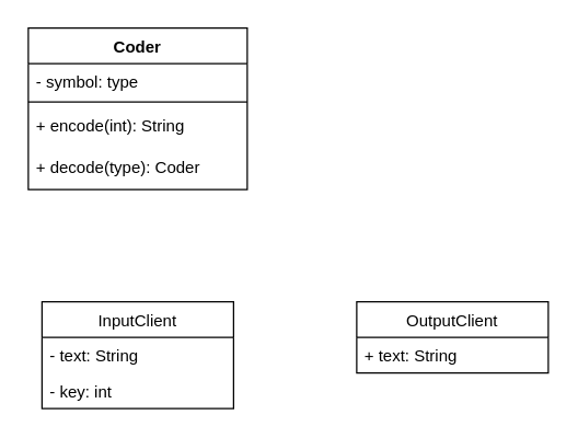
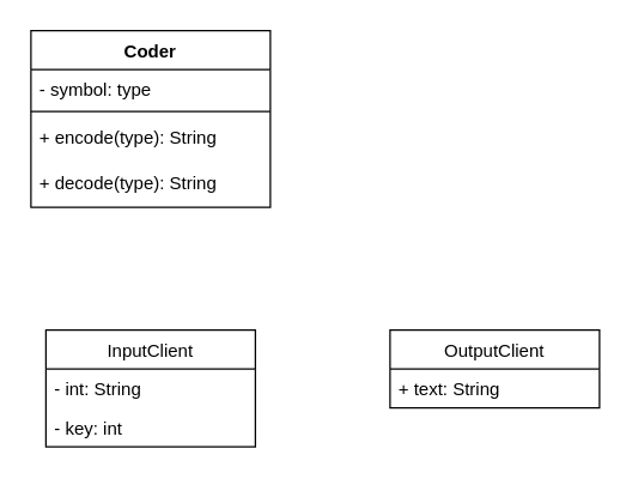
- <mxCell id="8" value="+ encode(int): String" style="text;strokeColor=none;fillColor=none;align=left;verticalAlign=top;spacingLeft=4;spacingRight=4;overflow=hidden;rotatable=0;points=[[0,0.5],[1,0.5]];portConstraint=eastwest;" vertex="1" parent="5"><mxGeometry y="58" width="160" height="30" as="geometry" /></mxCell>
+ <mxCell id="8" value="+ encode(type): String" style="text;strokeColor=none;fillColor=none;align=left;verticalAlign=top;spacingLeft=4;spacingRight=4;overflow=hidden;rotatable=0;points=[[0,0.5],[1,0.5]];portConstraint=eastwest;" vertex="1" parent="5"><mxGeometry y="58" width="160" height="30" as="geometry" /></mxCell>
- <mxCell id="9" value="+ decode(type): Coder" style="text;strokeColor=none;fillColor=none;align=left;verticalAlign=top;spacingLeft=4;spacingRight=4;overflow=hidden;rotatable=0;points=[[0,0.5],[1,0.5]];portConstraint=eastwest;" vertex="1" parent="5"><mxGeometry y="88" width="160" height="30" as="geometry" /></mxCell>
+ <mxCell id="9" value="+ decode(type): String" style="text;strokeColor=none;fillColor=none;align=left;verticalAlign=top;spacingLeft=4;spacingRight=4;overflow=hidden;rotatable=0;points=[[0,0.5],[1,0.5]];portConstraint=eastwest;" vertex="1" parent="5"><mxGeometry y="88" width="160" height="30" as="geometry" /></mxCell>
- <mxCell id="3" value="- text: String" style="text;strokeColor=none;fillColor=none;align=left;verticalAlign=top;spacingLeft=4;spacingRight=4;overflow=hidden;rotatable=0;points=[[0,0.5],[1,0.5]];portConstraint=eastwest;" vertex="1" parent="2"><mxGeometry y="26" width="140" height="26" as="geometry" /></mxCell>
+ <mxCell id="3" value="- int: String" style="text;strokeColor=none;fillColor=none;align=left;verticalAlign=top;spacingLeft=4;spacingRight=4;overflow=hidden;rotatable=0;points=[[0,0.5],[1,0.5]];portConstraint=eastwest;" vertex="1" parent="2"><mxGeometry y="26" width="140" height="26" as="geometry" /></mxCell>
